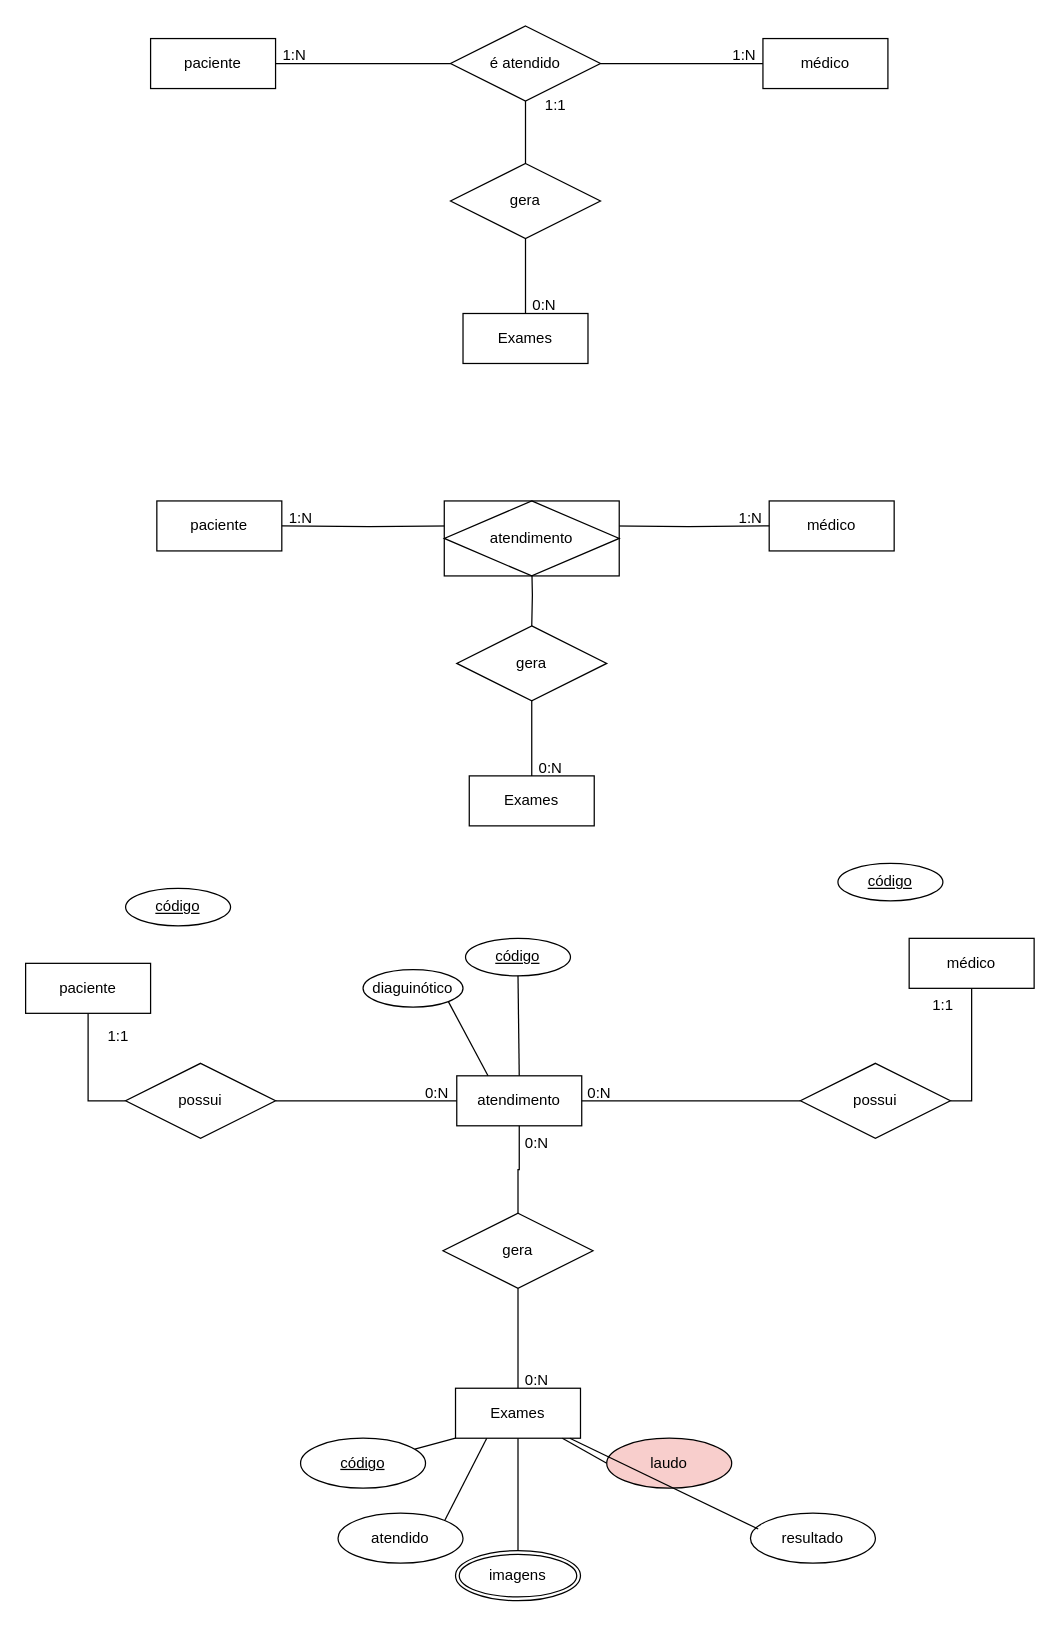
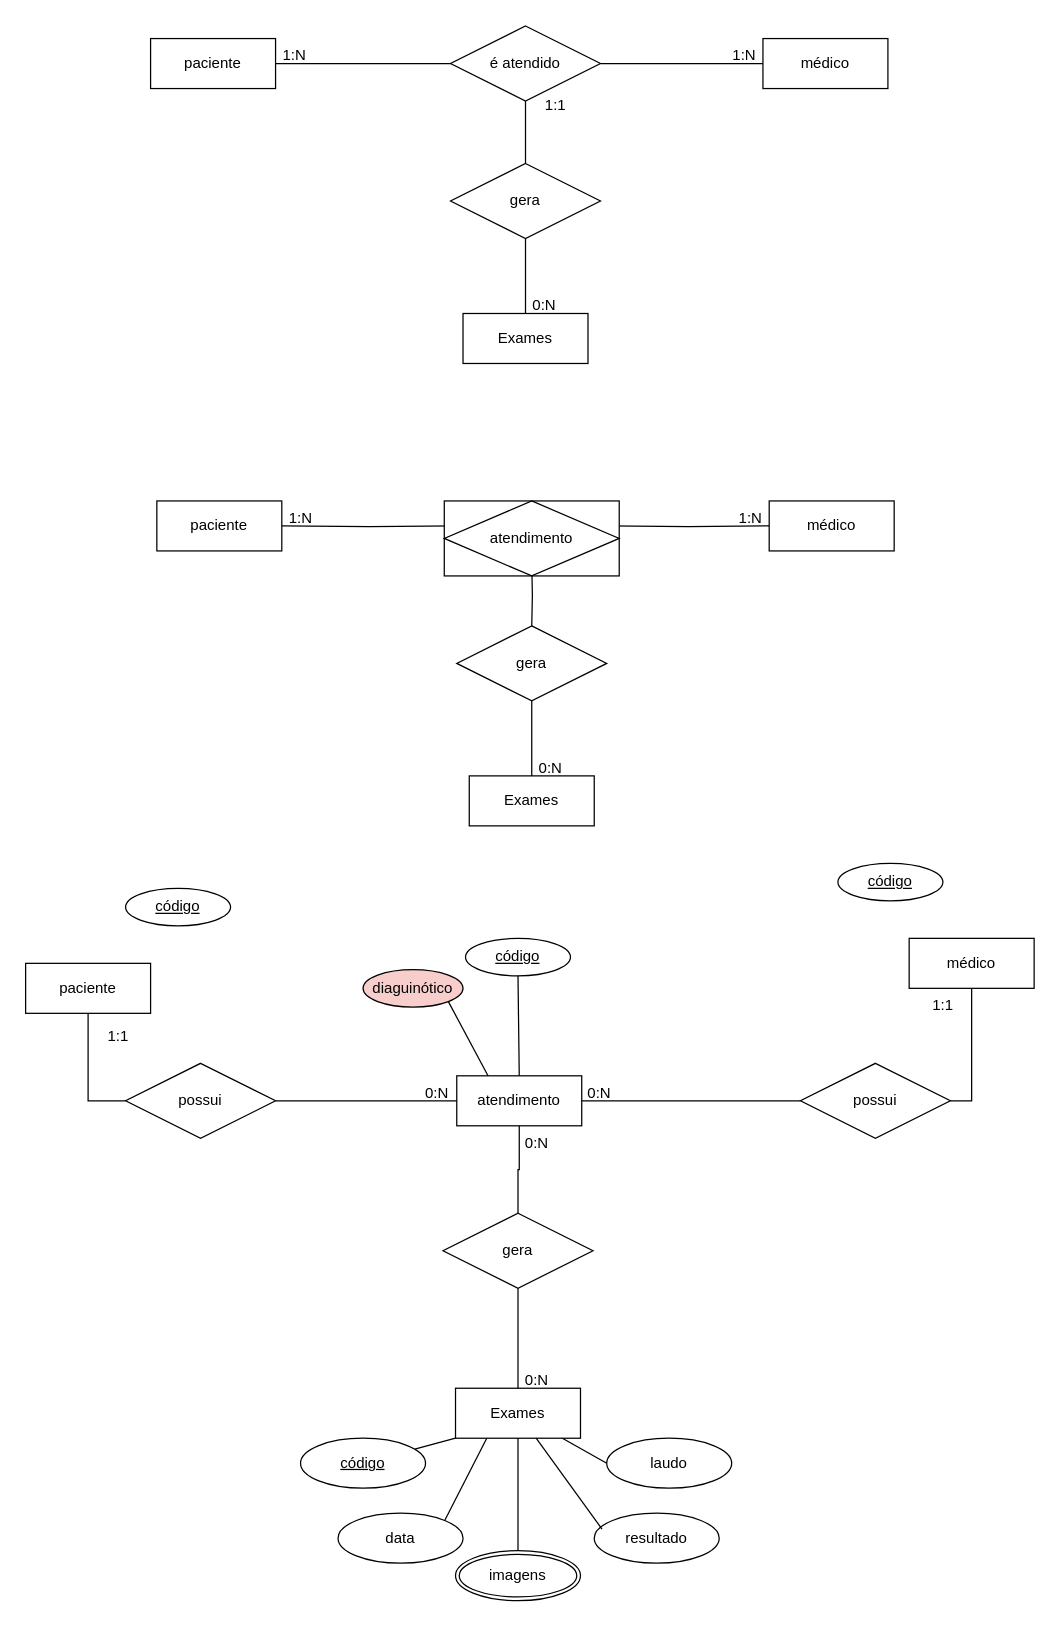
- <mxCell id="58" value="diaguinótico" style="ellipse;whiteSpace=wrap;html=1;align=center;" vertex="1" parent="1"><mxGeometry x="290" y="775" width="80" height="30" as="geometry" /></mxCell>
+ <mxCell id="58" value="diaguinótico" style="ellipse;whiteSpace=wrap;html=1;align=center;fillColor=#f8cecc;" vertex="1" parent="1"><mxGeometry x="290" y="775" width="80" height="30" as="geometry" /></mxCell>
- <mxCell id="49" value="laudo" style="ellipse;whiteSpace=wrap;html=1;align=center;fillColor=#f8cecc;" vertex="1" parent="1"><mxGeometry x="485" y="1150" width="100" height="40" as="geometry" /></mxCell>
+ <mxCell id="49" value="laudo" style="ellipse;whiteSpace=wrap;html=1;align=center;" vertex="1" parent="1"><mxGeometry x="485" y="1150" width="100" height="40" as="geometry" /></mxCell>
- <mxCell id="48" value="atendido" style="ellipse;whiteSpace=wrap;html=1;align=center;" vertex="1" parent="1"><mxGeometry x="270" y="1210" width="100" height="40" as="geometry" /></mxCell>
+ <mxCell id="48" value="data" style="ellipse;whiteSpace=wrap;html=1;align=center;" vertex="1" parent="1"><mxGeometry x="270" y="1210" width="100" height="40" as="geometry" /></mxCell>
- <mxCell id="50" value="resultado" style="ellipse;whiteSpace=wrap;html=1;align=center;" vertex="1" parent="1"><mxGeometry x="600" y="1210" width="100" height="40" as="geometry" /></mxCell>
+ <mxCell id="50" value="resultado" style="ellipse;whiteSpace=wrap;html=1;align=center;" vertex="1" parent="1"><mxGeometry x="475" y="1210" width="100" height="40" as="geometry" /></mxCell>
